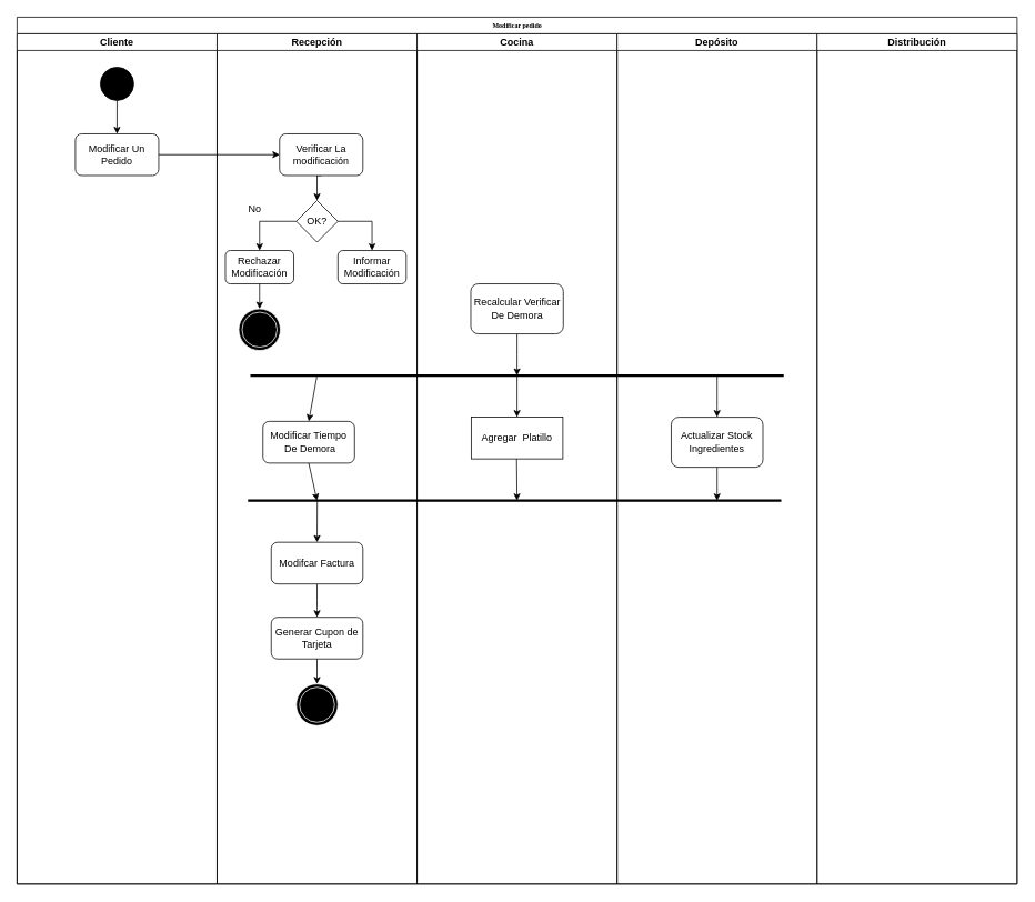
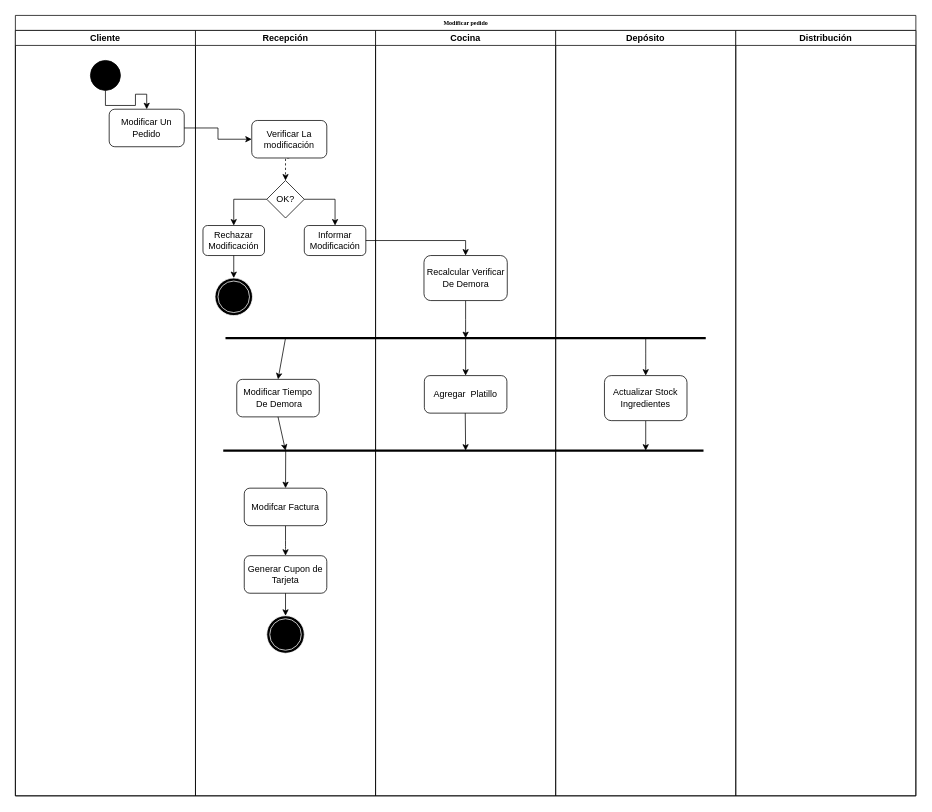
- <mxCell id="7" value="Modificar Un Pedido" style="rounded=1;whiteSpace=wrap;html=1;fillColor=#FFFFFF;" parent="4" vertex="1"><mxGeometry x="70" y="120" width="100" height="50" as="geometry" /></mxCell>
+ <mxCell id="7" value="Modificar Un Pedido" style="rounded=1;whiteSpace=wrap;html=1;fillColor=#FFFFFF;" parent="4" vertex="1"><mxGeometry x="125" y="105" width="100" height="50" as="geometry" /></mxCell>
- <mxCell id="9" style="edgeStyle=orthogonalEdgeStyle;rounded=0;orthogonalLoop=1;jettySize=auto;html=1;exitX=0.5;exitY=1;exitDx=0;exitDy=0;entryX=0.5;entryY=0;entryDx=0;entryDy=0;" parent="8" source="15" target="14" edge="1"><mxGeometry relative="1" as="geometry" /></mxCell>
+ <mxCell id="9" style="edgeStyle=orthogonalEdgeStyle;rounded=0;orthogonalLoop=1;jettySize=auto;html=1;exitX=0.5;exitY=1;exitDx=0;exitDy=0;entryX=0.5;entryY=0;entryDx=0;entryDy=0;dashed=1;" parent="8" source="15" target="14" edge="1"><mxGeometry relative="1" as="geometry" /></mxCell>
- <mxCell id="11" value="No" style="text;html=1;align=center;verticalAlign=middle;resizable=0;points=[];autosize=1;" parent="8" vertex="1"><mxGeometry x="30" y="200" width="30" height="20" as="geometry" /></mxCell>
+ <mxCell id="28" style="edgeStyle=orthogonalEdgeStyle;rounded=0;orthogonalLoop=1;jettySize=auto;html=1;exitX=1;exitY=0.5;exitDx=0;exitDy=0;entryX=0.5;entryY=0;entryDx=0;entryDy=0;" parent="3" source="22" target="30" edge="1"><mxGeometry relative="1" as="geometry" /></mxCell>
- <mxCell id="31" value="Agregar&amp;nbsp; Platillo" style="whiteSpace=wrap;html=1;fillColor=#FFFFFF;rounded=0;" parent="29" vertex="1"><mxGeometry x="65" y="460" width="110" height="50" as="geometry" /></mxCell>
+ <mxCell id="31" value="Agregar&amp;nbsp; Platillo" style="rounded=1;whiteSpace=wrap;html=1;fillColor=#FFFFFF;" parent="29" vertex="1"><mxGeometry x="65" y="460" width="110" height="50" as="geometry" /></mxCell>
